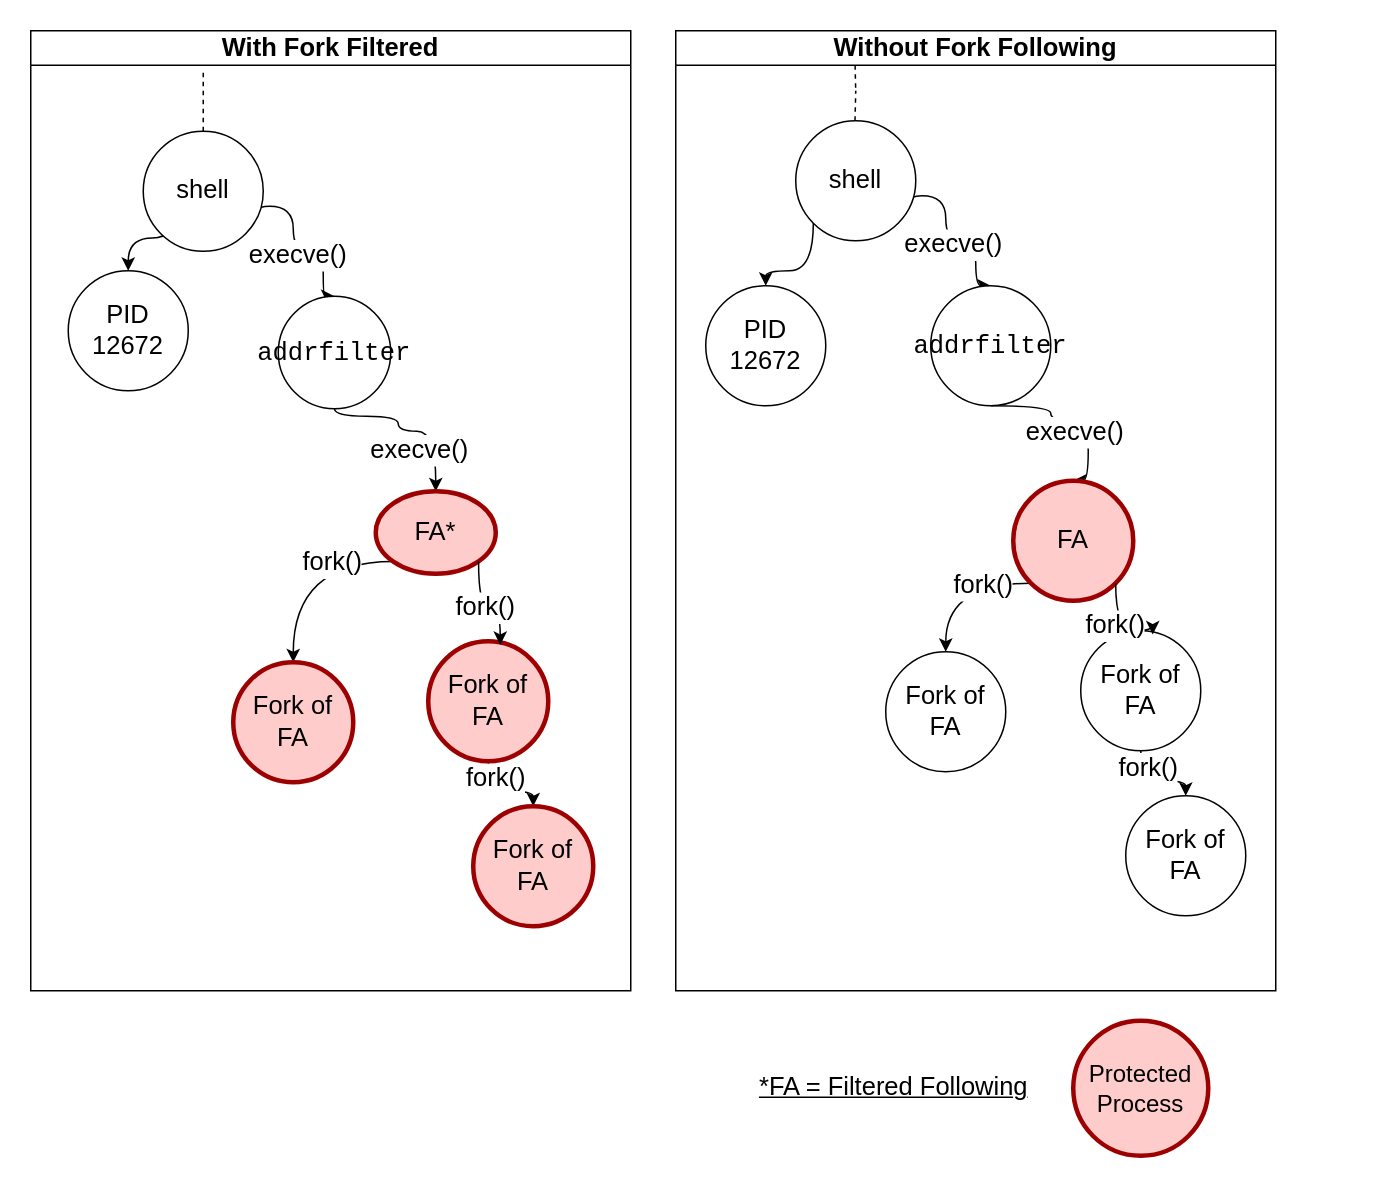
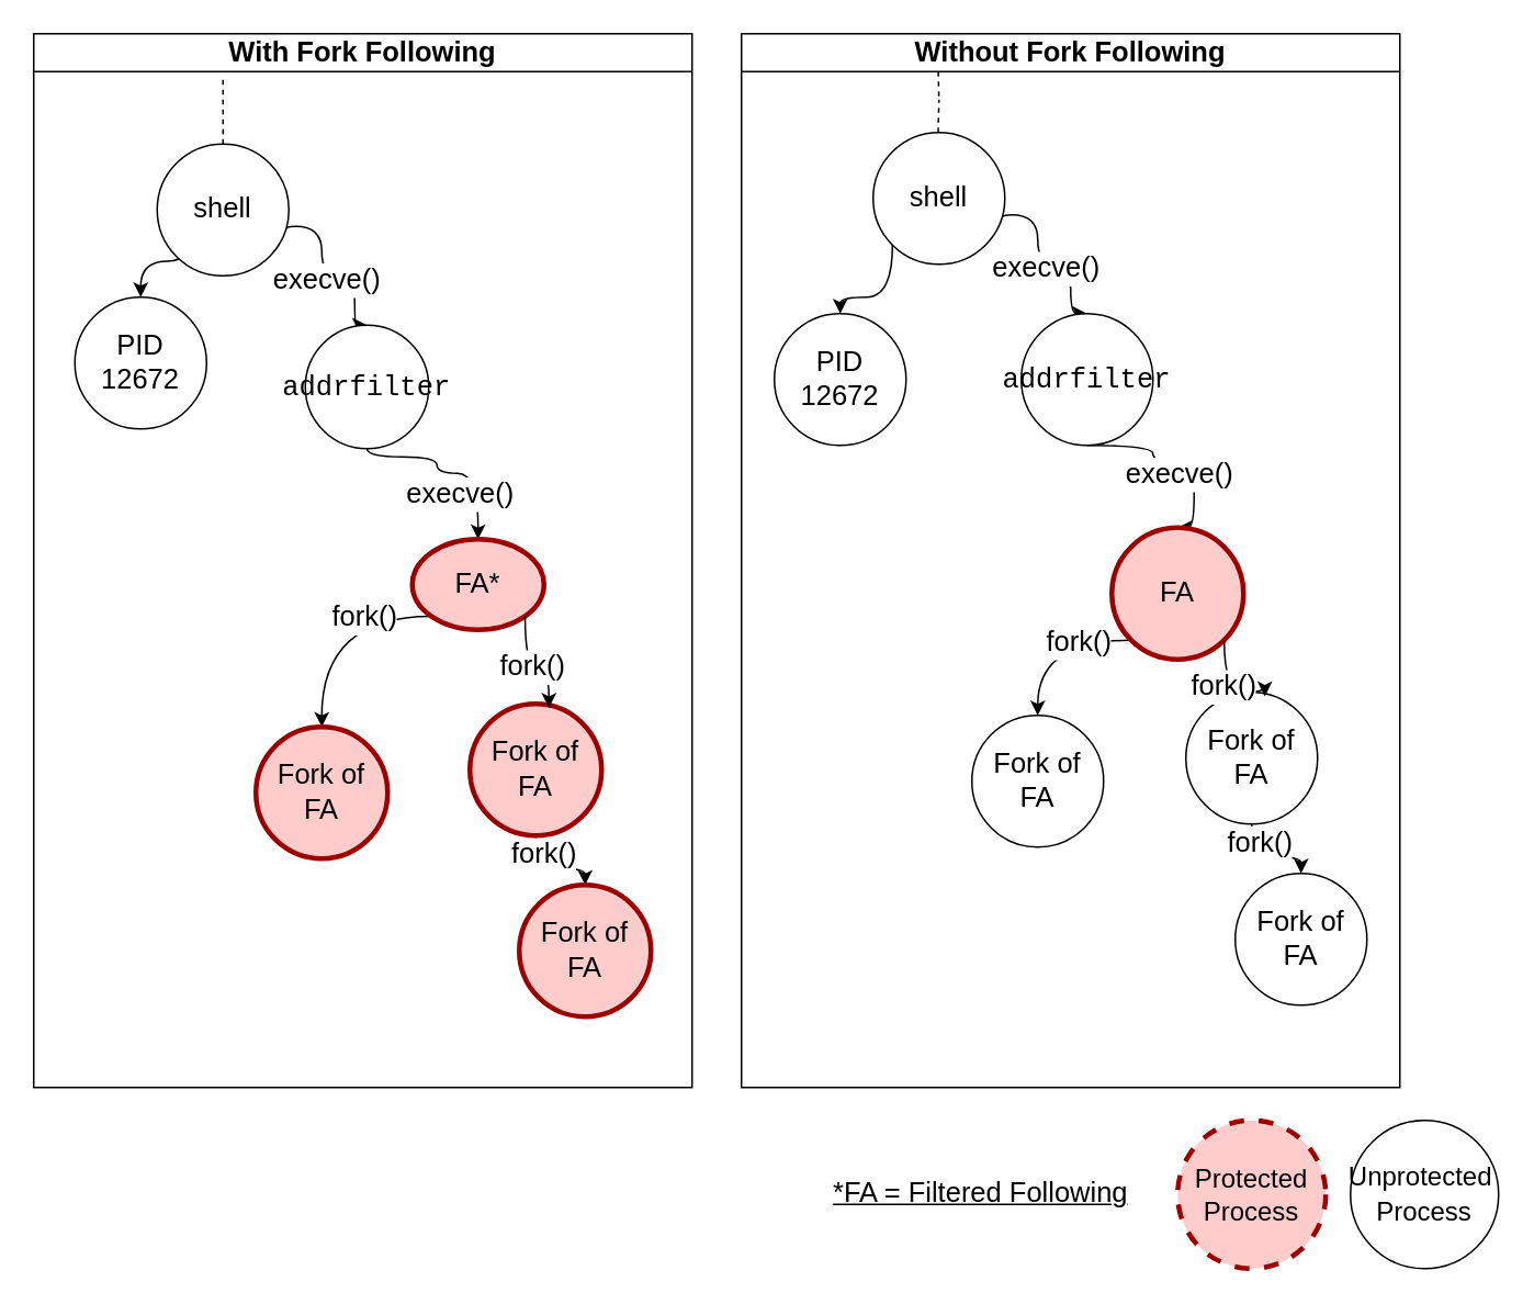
- <mxCell id="2" value="With Fork Filtered" style="swimlane;whiteSpace=wrap;html=1;container=0;fontSize=17;" parent="1" vertex="1"><mxGeometry x="20" y="20" width="400" height="640" as="geometry" /></mxCell>
+ <mxCell id="2" value="With Fork Following" style="swimlane;whiteSpace=wrap;html=1;container=0;fontSize=17;" parent="1" vertex="1"><mxGeometry x="20" y="20" width="400" height="640" as="geometry" /></mxCell>
- <mxCell id="41" value="Protected&lt;div&gt;Process&lt;/div&gt;" style="ellipse;whiteSpace=wrap;html=1;aspect=fixed;strokeWidth=3;strokeColor=light-dark(#9c0000, #ededed);fillColor=#FFCCCC;fontSize=16;" parent="1" vertex="1"><mxGeometry x="715" y="680" width="90" height="90" as="geometry" /></mxCell>
+ <mxCell id="41" value="Protected&lt;div&gt;Process&lt;/div&gt;" style="ellipse;whiteSpace=wrap;html=1;aspect=fixed;strokeWidth=3;strokeColor=light-dark(#9c0000, #ededed);fillColor=#FFCCCC;fontSize=16;dashed=1;" parent="1" vertex="1"><mxGeometry x="715" y="680" width="90" height="90" as="geometry" /></mxCell>
+ <mxCell id="40" value="&lt;font style=&quot;font-size: 16px;&quot;&gt;Unprotected&amp;nbsp;&lt;/font&gt;&lt;div&gt;&lt;font style=&quot;font-size: 16px;&quot;&gt;Process&lt;/font&gt;&lt;/div&gt;" style="ellipse;whiteSpace=wrap;html=1;aspect=fixed;fontSize=17;" parent="1" vertex="1"><mxGeometry x="820" y="680" width="90" height="90" as="geometry" /></mxCell>
